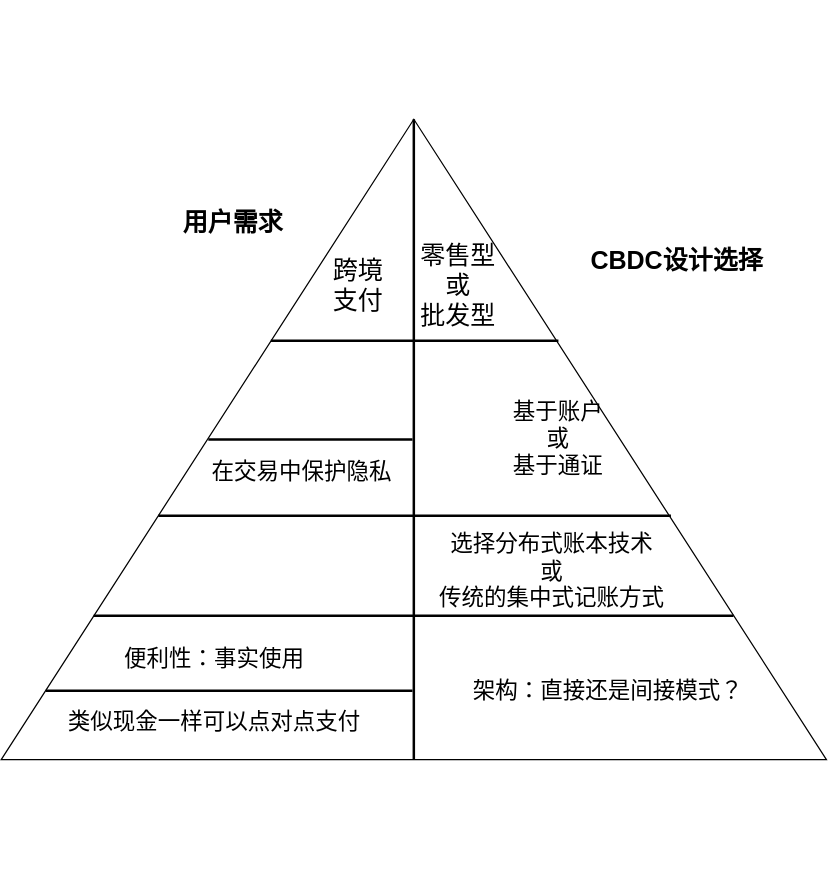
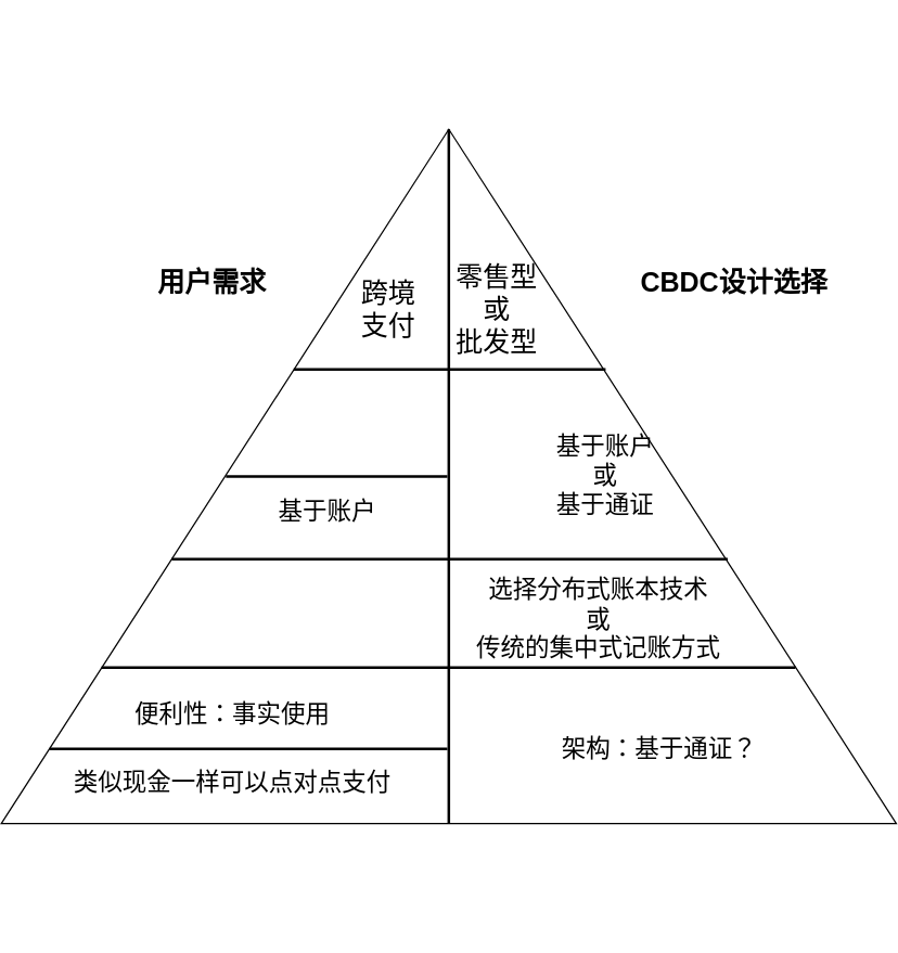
- <mxCell id="17" value="&lt;font style=&quot;font-size: 20px&quot;&gt;&lt;b&gt;用户需求&lt;/b&gt;&lt;/font&gt;" style="text;html=1;strokeColor=none;fillColor=none;align=center;verticalAlign=middle;whiteSpace=wrap;rounded=0;" vertex="1" parent="1"><mxGeometry x="120" y="147" width="120" height="60" as="geometry" /></mxCell>
+ <mxCell id="17" value="&lt;font style=&quot;font-size: 20px&quot;&gt;&lt;b&gt;用户需求&lt;/b&gt;&lt;/font&gt;" style="text;html=1;strokeColor=none;fillColor=none;align=center;verticalAlign=middle;whiteSpace=wrap;rounded=0;" vertex="1" parent="1"><mxGeometry x="90" y="177" width="120" height="60" as="geometry" /></mxCell>
- <mxCell id="6" value="&lt;span style=&quot;font-size: 18px&quot;&gt;在交易中保护隐私&lt;/span&gt;" style="text;html=1;strokeColor=none;fillColor=none;align=center;verticalAlign=middle;whiteSpace=wrap;rounded=0;" vertex="1" parent="1"><mxGeometry x="160" y="347" width="150" height="60" as="geometry" /></mxCell>
+ <mxCell id="6" value="&lt;span style=&quot;font-size: 18px&quot;&gt;基于账户&lt;/span&gt;" style="text;html=1;strokeColor=none;fillColor=none;align=center;verticalAlign=middle;whiteSpace=wrap;rounded=0;" vertex="1" parent="1"><mxGeometry x="160" y="347" width="150" height="60" as="geometry" /></mxCell>
- <mxCell id="11" value="&lt;span style=&quot;font-size: 18px&quot;&gt;架构：直接还是间接模式？&lt;/span&gt;" style="text;html=1;strokeColor=none;fillColor=none;align=center;verticalAlign=middle;whiteSpace=wrap;rounded=0;" vertex="1" parent="1"><mxGeometry x="360" y="512" width="239.59" height="80" as="geometry" /></mxCell>
+ <mxCell id="11" value="&lt;span style=&quot;font-size: 18px&quot;&gt;架构：基于通证？&lt;/span&gt;" style="text;html=1;strokeColor=none;fillColor=none;align=center;verticalAlign=middle;whiteSpace=wrap;rounded=0;" vertex="1" parent="1"><mxGeometry x="360" y="512" width="239.59" height="80" as="geometry" /></mxCell>
